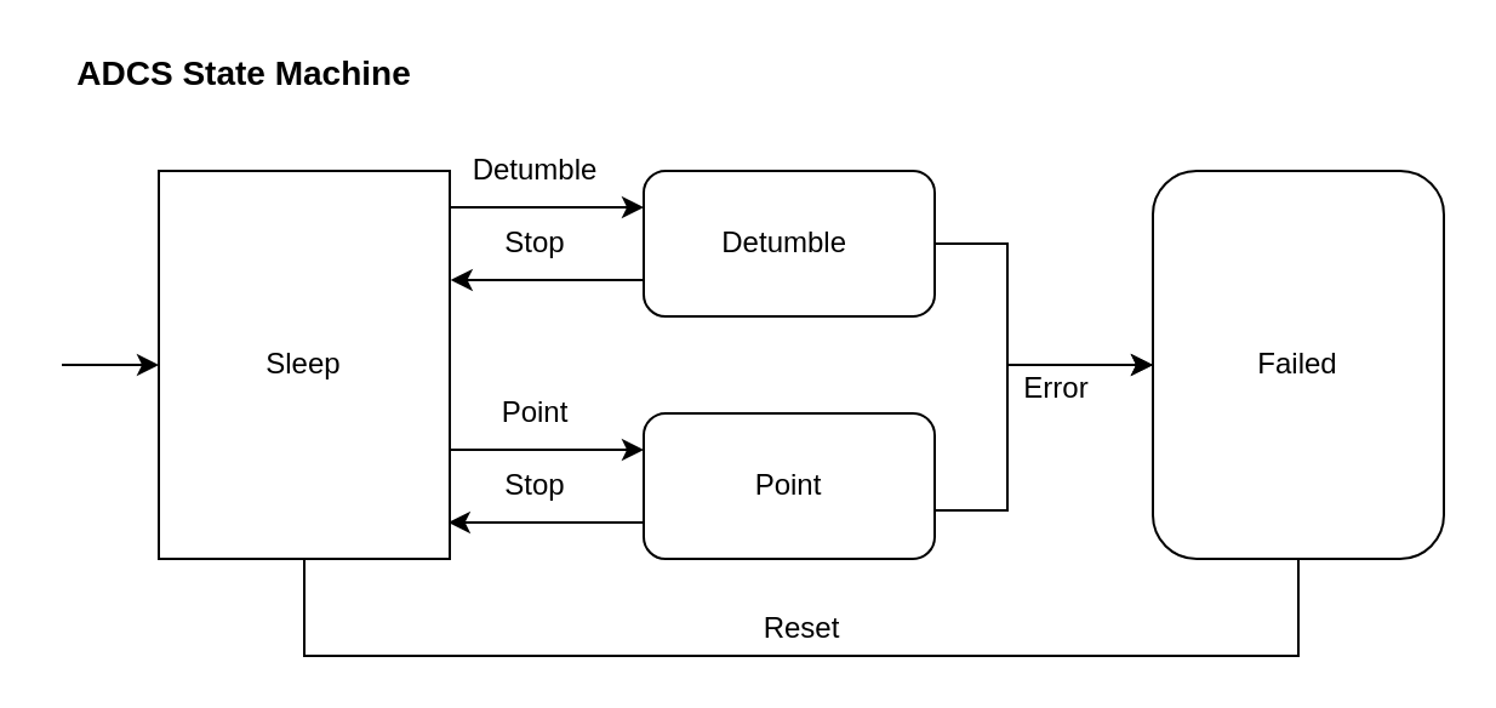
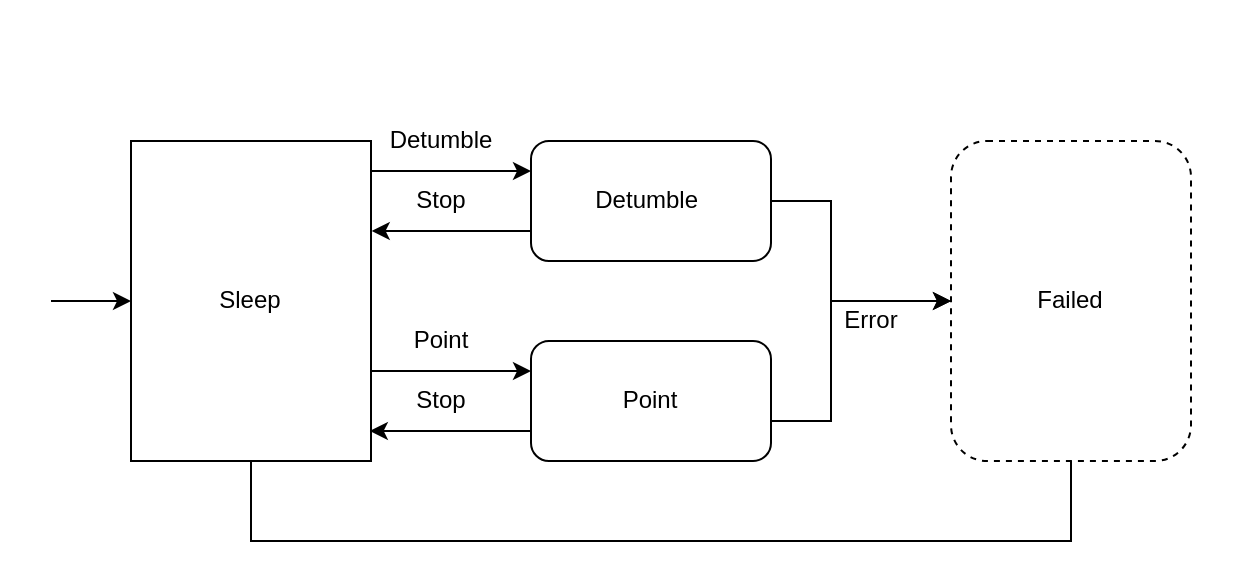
- <mxCell id="14" value="&lt;b&gt;&lt;font style=&quot;font-size: 14px&quot;&gt;ADCS State Machine&lt;/font&gt;&lt;/b&gt;" style="text;html=1;align=center;verticalAlign=middle;resizable=0;points=[];autosize=1;" vertex="1" parent="1"><mxGeometry x="20" y="20" width="160" height="20" as="geometry" /></mxCell>
- <mxCell id="13" value="Failed" style="rounded=1;whiteSpace=wrap;html=1;" vertex="1" parent="1"><mxGeometry x="475" y="70" width="120" height="160" as="geometry" /></mxCell>
+ <mxCell id="13" value="Failed" style="rounded=1;whiteSpace=wrap;html=1;dashed=1;" vertex="1" parent="1"><mxGeometry x="475" y="70" width="120" height="160" as="geometry" /></mxCell>
- <mxCell id="15" value="Reset" style="text;html=1;align=center;verticalAlign=middle;resizable=0;points=[];autosize=1;" vertex="1" parent="1"><mxGeometry x="305" y="249" width="50" height="20" as="geometry" /></mxCell>
